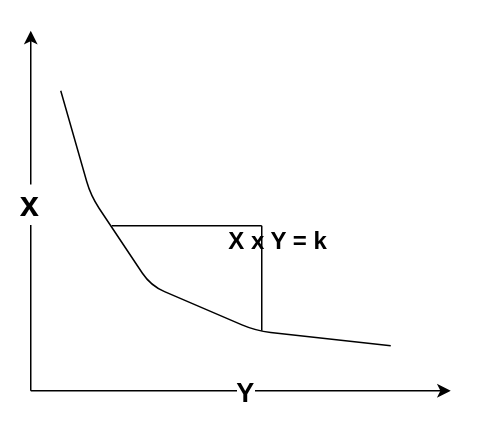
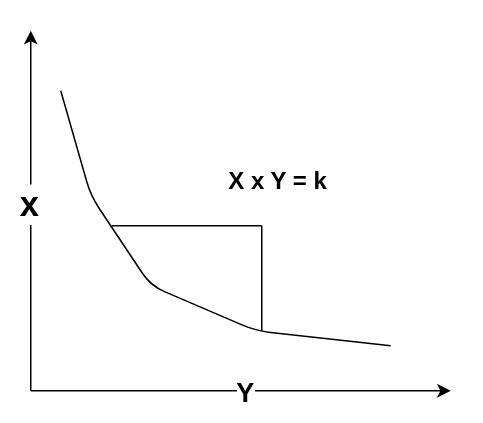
- <mxCell id="9" value="&lt;font style=&quot;font-size: 16px&quot;&gt;&lt;b&gt;X x Y = k&lt;/b&gt;&lt;/font&gt;" style="text;html=1;strokeColor=none;fillColor=none;align=center;verticalAlign=middle;whiteSpace=wrap;rounded=0;" vertex="1" parent="1"><mxGeometry x="150" y="150" width="70" height="20" as="geometry" /></mxCell>
+ <mxCell id="9" value="&lt;font style=&quot;font-size: 16px&quot;&gt;&lt;b&gt;X x Y = k&lt;/b&gt;&lt;/font&gt;" style="text;html=1;strokeColor=none;fillColor=none;align=center;verticalAlign=middle;whiteSpace=wrap;rounded=0;" vertex="1" parent="1"><mxGeometry x="150" y="110" width="70" height="20" as="geometry" /></mxCell>
